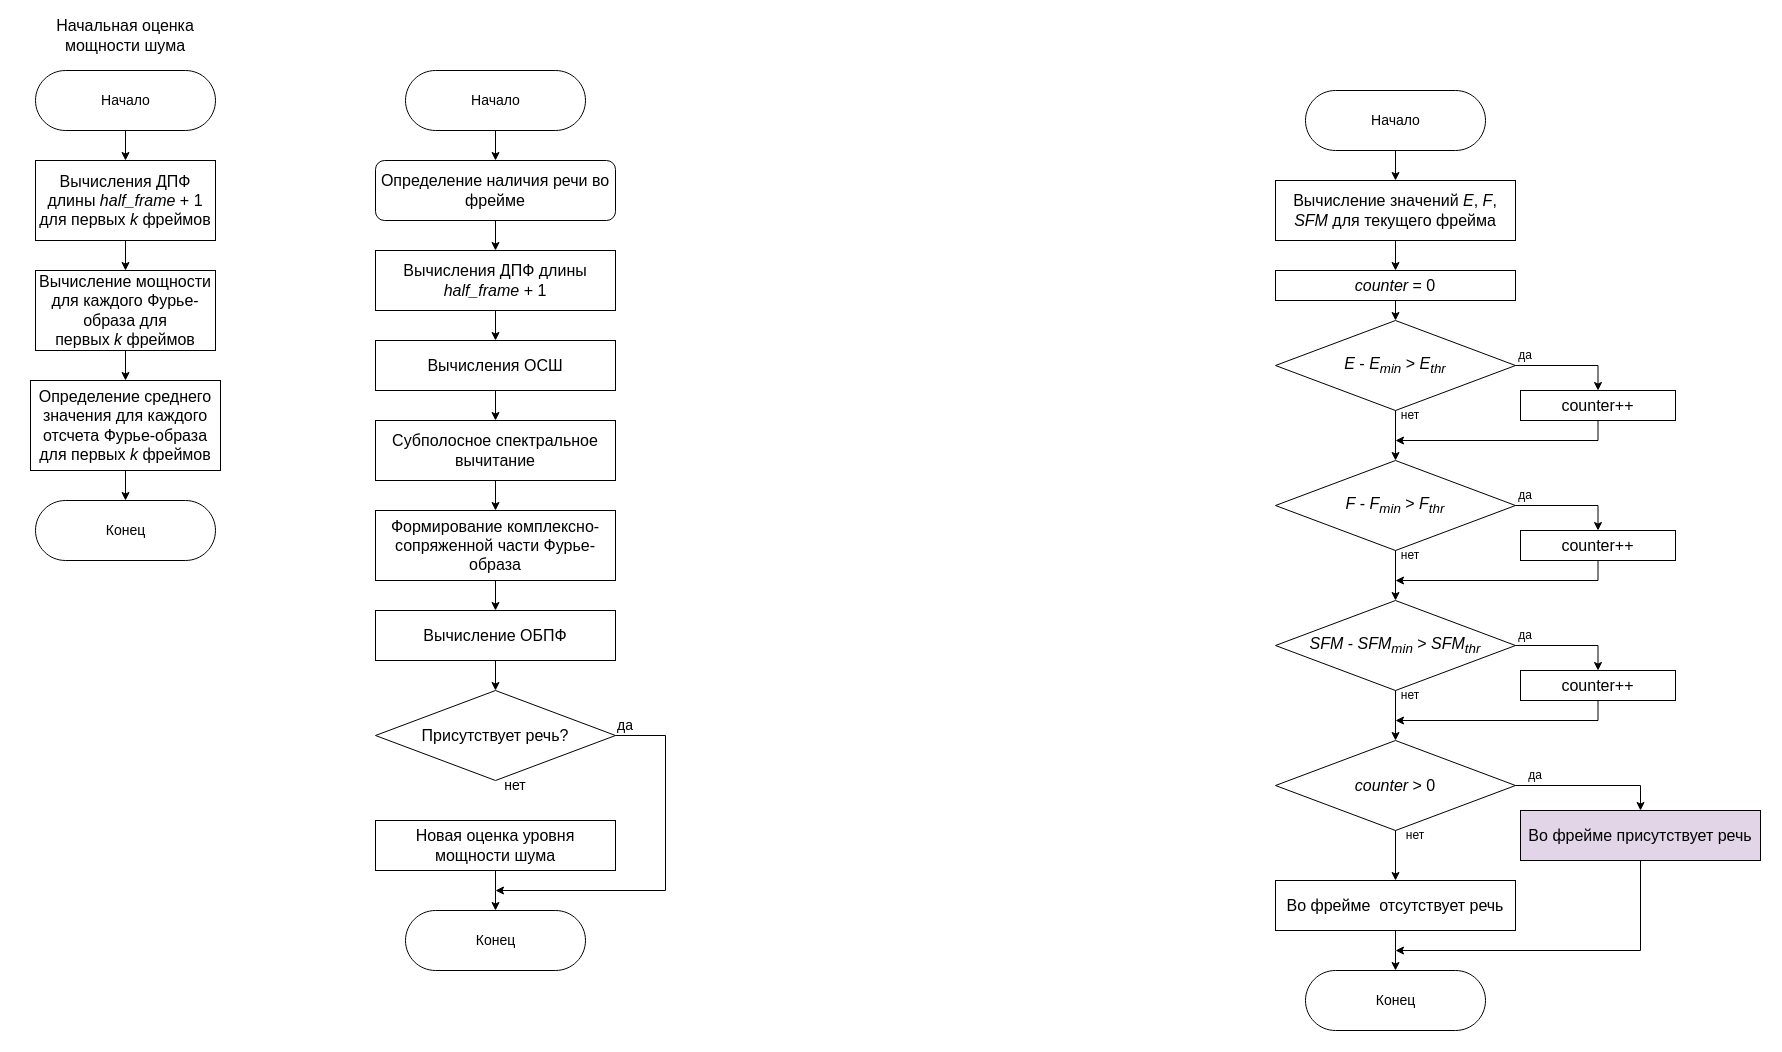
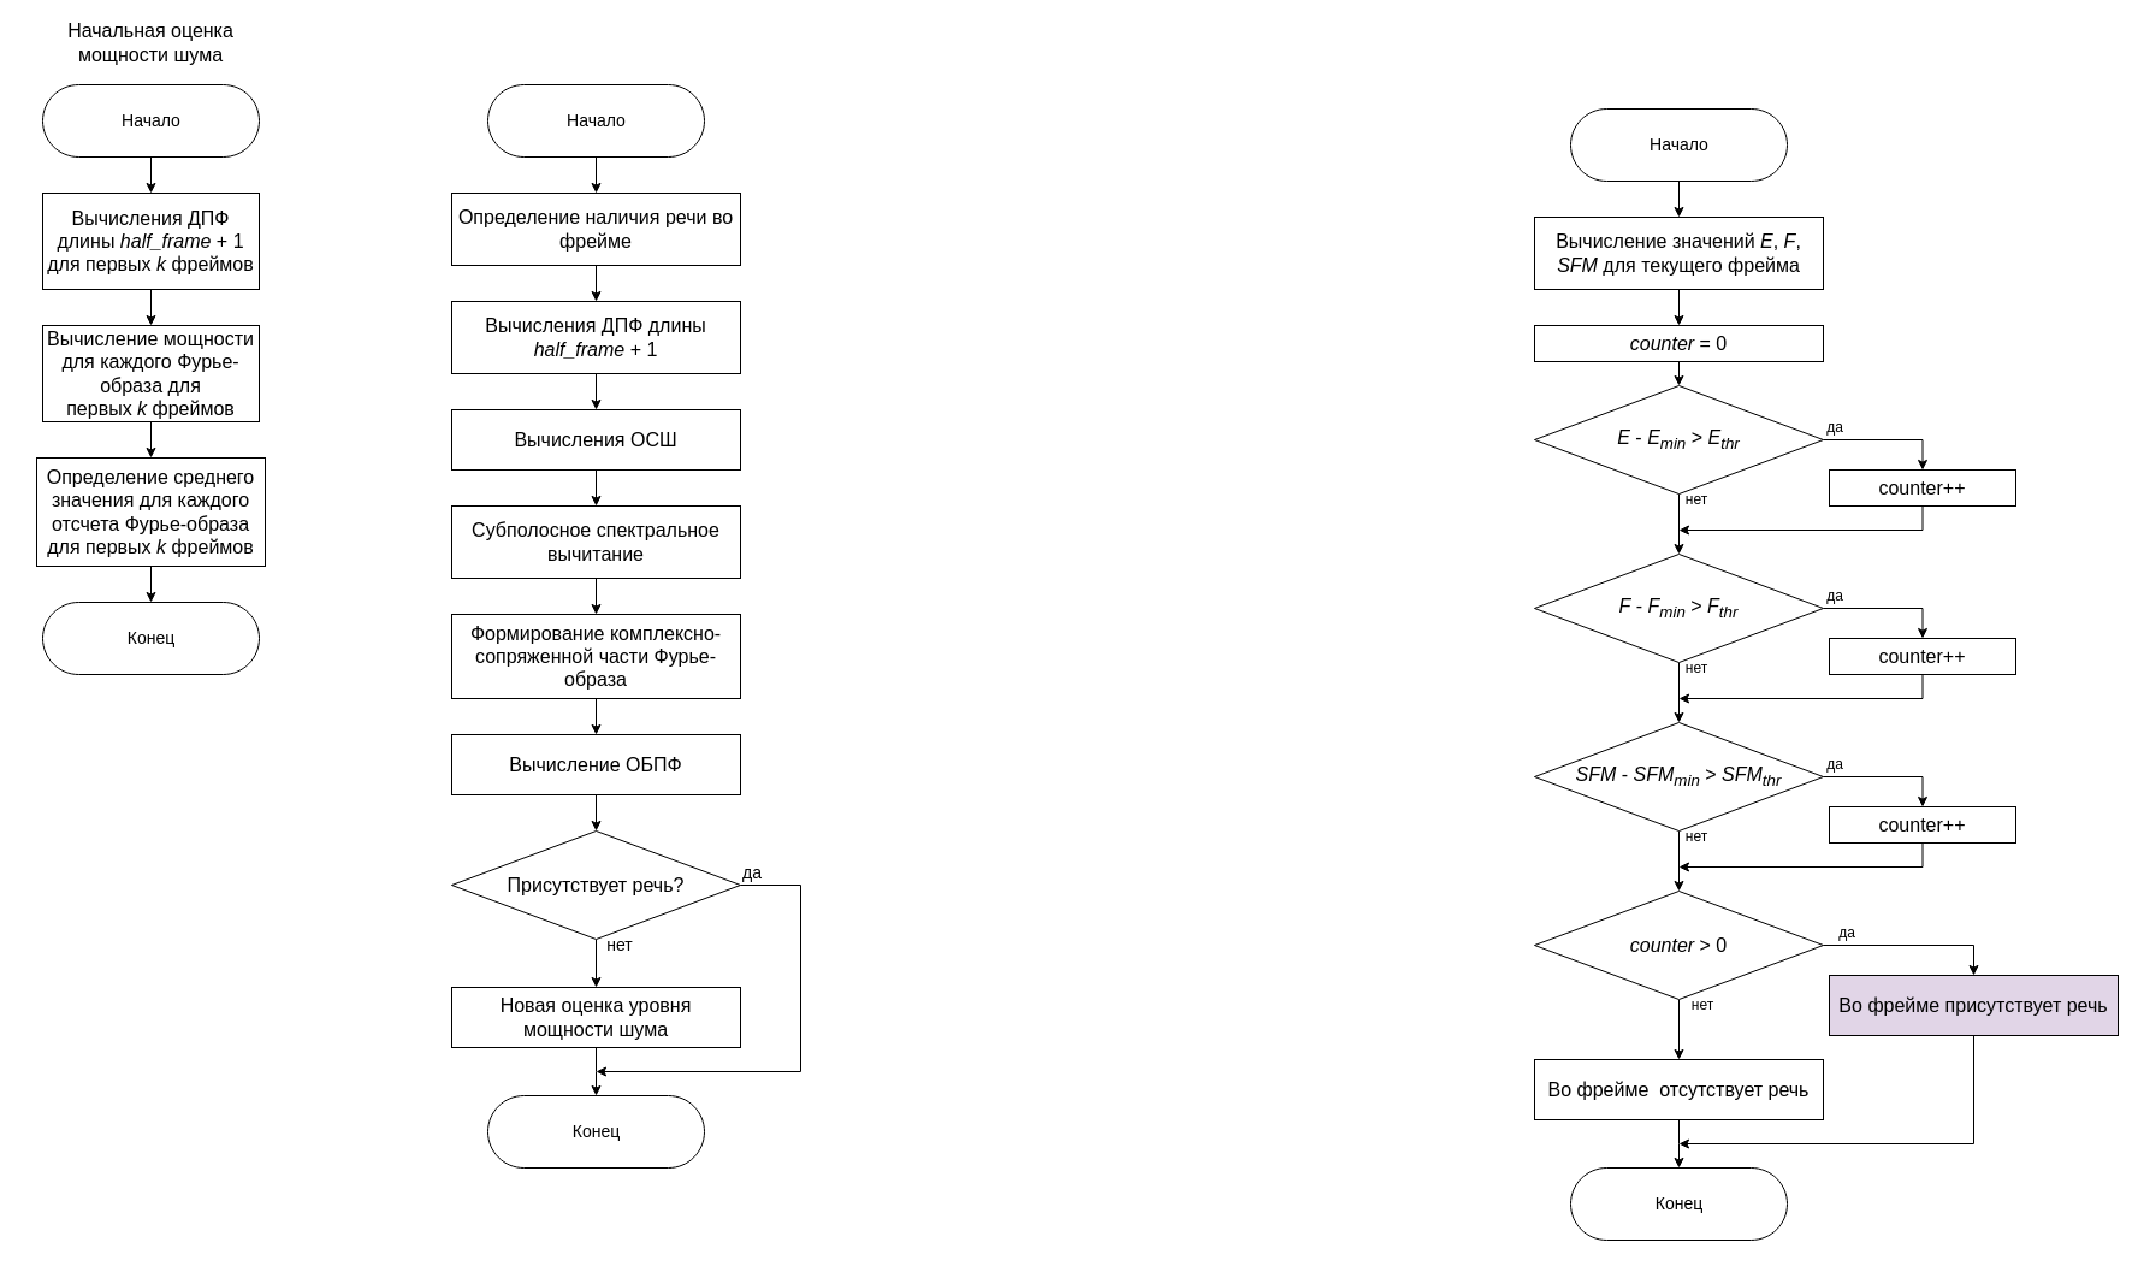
- <mxCell id="12" value="Определение наличия речи во фрейме" style="whiteSpace=wrap;html=1;fontSize=16;rounded=1;" parent="1" vertex="1"><mxGeometry x="375" y="160" width="240" height="60" as="geometry" /></mxCell>
+ <mxCell id="12" value="Определение наличия речи во фрейме" style="rounded=0;whiteSpace=wrap;html=1;fontSize=16;" parent="1" vertex="1"><mxGeometry x="375" y="160" width="240" height="60" as="geometry" /></mxCell>
+ <mxCell id="23" style="edgeStyle=orthogonalEdgeStyle;rounded=0;orthogonalLoop=1;jettySize=auto;html=1;exitX=0.5;exitY=1;exitDx=0;exitDy=0;entryX=0.5;entryY=0;entryDx=0;entryDy=0;fontSize=14;" edge="1" parent="1" source="25" target="27"><mxGeometry relative="1" as="geometry" /></mxCell>
